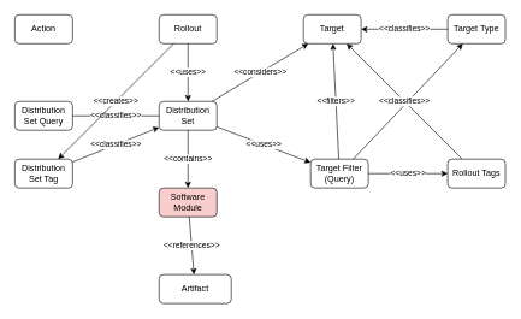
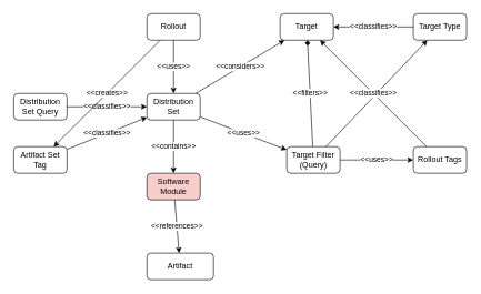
- <mxCell id="14" value="Action" style="rounded=1;whiteSpace=wrap;html=1;" vertex="1" parent="1"><mxGeometry x="20" y="20" width="80" height="40" as="geometry" /></mxCell>
- <mxCell id="10" value="&amp;lt;&amp;lt;filters&amp;gt;&amp;gt;" style="endArrow=classic;html=1;" edge="1" parent="1" source="7" target="6"><mxGeometry width="50" height="50" relative="1" as="geometry"><mxPoint x="420" y="290" as="sourcePoint" /><mxPoint x="470" y="240" as="targetPoint" /></mxGeometry></mxCell>
+ <mxCell id="10" value="&amp;lt;&amp;lt;filters&amp;gt;&amp;gt;" style="endArrow=diamond;html=1;" edge="1" parent="1" source="7" target="6"><mxGeometry width="50" height="50" relative="1" as="geometry"><mxPoint x="420" y="290" as="sourcePoint" /><mxPoint x="470" y="240" as="targetPoint" /></mxGeometry></mxCell>
- <mxCell id="18" value="&amp;lt;&amp;lt;classifies&amp;gt;&amp;gt;" style="endArrow=none;html=1;" edge="1" parent="1" source="17" target="3"><mxGeometry width="50" height="50" relative="1" as="geometry"><mxPoint x="100" y="280" as="sourcePoint" /><mxPoint x="150" y="230" as="targetPoint" /></mxGeometry></mxCell>
+ <mxCell id="18" value="&amp;lt;&amp;lt;classifies&amp;gt;&amp;gt;" style="endArrow=classic;html=1;" edge="1" parent="1" source="17" target="3"><mxGeometry width="50" height="50" relative="1" as="geometry"><mxPoint x="100" y="280" as="sourcePoint" /><mxPoint x="150" y="230" as="targetPoint" /></mxGeometry></mxCell>
- <mxCell id="22" value="Distribution Set Tag" style="rounded=1;whiteSpace=wrap;html=1;" vertex="1" parent="1"><mxGeometry x="20" y="220" width="80" height="40" as="geometry" /></mxCell>
+ <mxCell id="22" value="Artifact Set Tag" style="rounded=1;whiteSpace=wrap;html=1;" vertex="1" parent="1"><mxGeometry x="20" y="220" width="80" height="40" as="geometry" /></mxCell>
